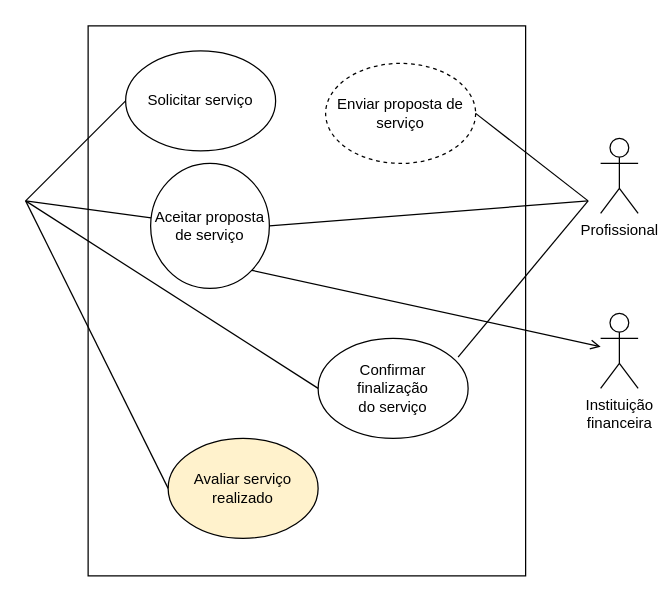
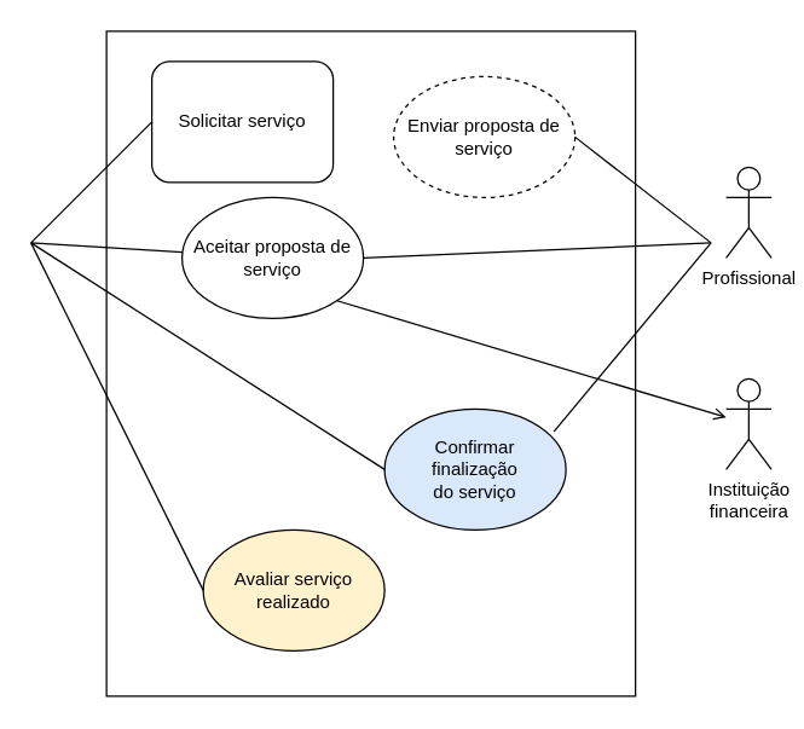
- <mxCell id="3" value="Solicitar serviço" style="ellipse;whiteSpace=wrap;html=1;" parent="1" vertex="1"><mxGeometry x="100" y="40" width="120" height="80" as="geometry" /></mxCell>
+ <mxCell id="3" value="Solicitar serviço" style="whiteSpace=wrap;html=1;rounded=1;" parent="1" vertex="1"><mxGeometry x="100" y="40" width="120" height="80" as="geometry" /></mxCell>
- <mxCell id="4" value="Aceitar proposta de serviço" style="ellipse;whiteSpace=wrap;html=1;" parent="1" vertex="1"><mxGeometry x="120" y="130" width="95" height="100" as="geometry" /></mxCell>
+ <mxCell id="4" value="Aceitar proposta de serviço" style="ellipse;whiteSpace=wrap;html=1;" parent="1" vertex="1"><mxGeometry x="120" y="130" width="120" height="80" as="geometry" /></mxCell>
- <mxCell id="6" value="Confirmar&lt;br&gt;finalização&lt;br&gt;do serviço" style="ellipse;whiteSpace=wrap;html=1;" parent="1" vertex="1"><mxGeometry x="254" y="270" width="120" height="80" as="geometry" /></mxCell>
+ <mxCell id="6" value="Confirmar&lt;br&gt;finalização&lt;br&gt;do serviço" style="ellipse;whiteSpace=wrap;html=1;fillColor=#dae8fc;" parent="1" vertex="1"><mxGeometry x="254" y="270" width="120" height="80" as="geometry" /></mxCell>
